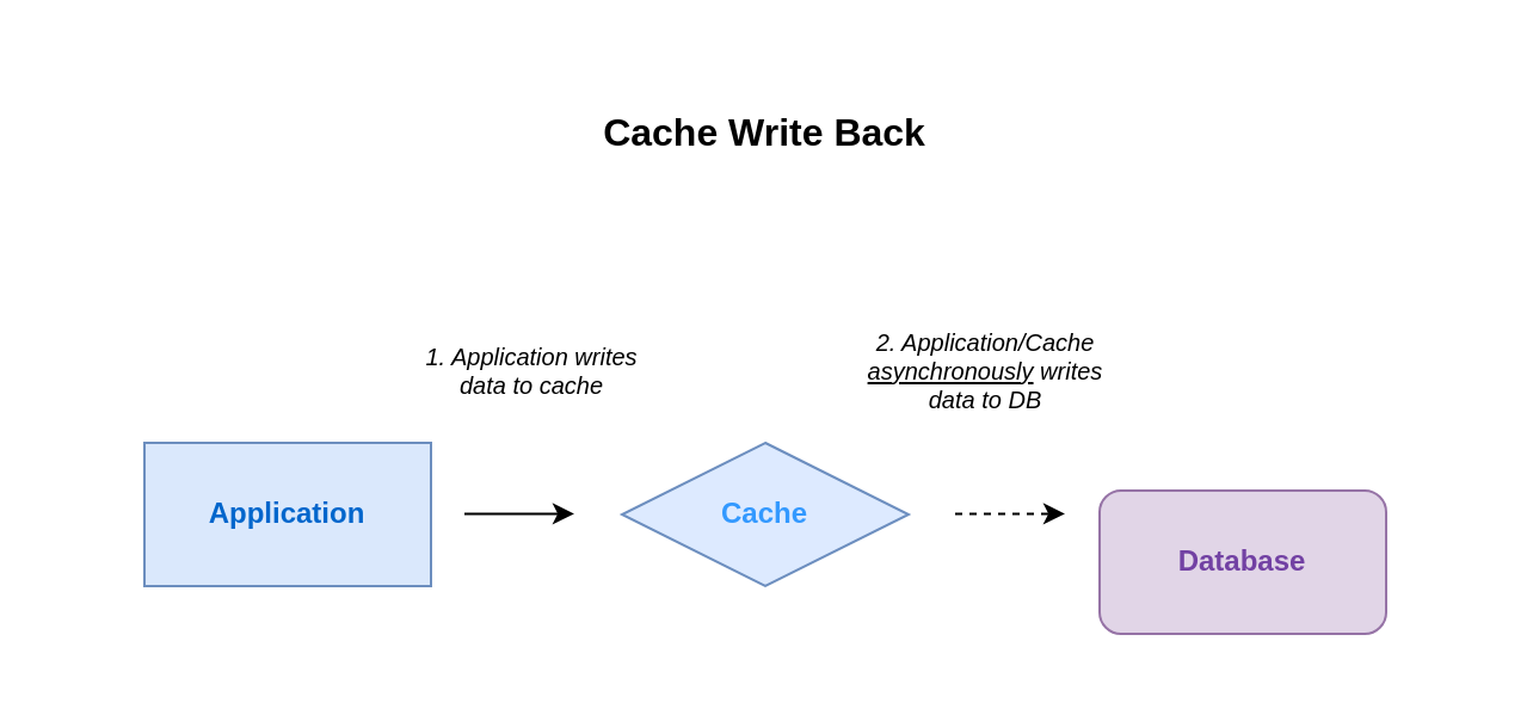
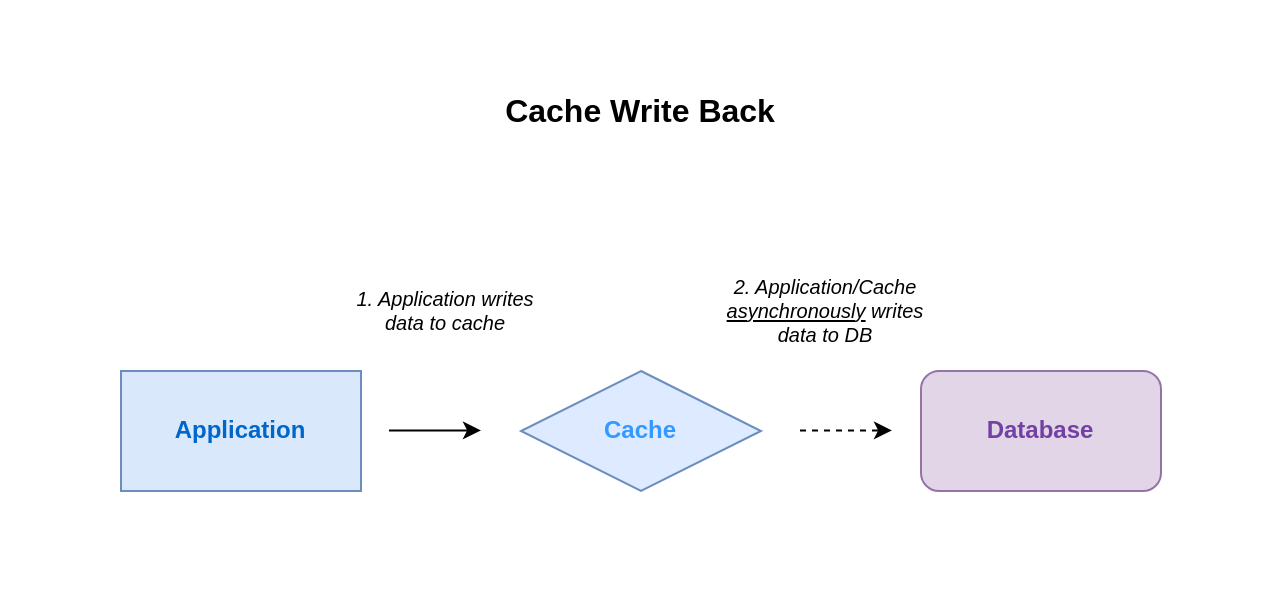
- <mxCell id="5" value="&lt;b&gt;Database&lt;/b&gt;" style="rounded=1;whiteSpace=wrap;html=1;fillColor=#e1d5e7;strokeColor=#9673a6;fontColor=#7241A3;" parent="1" vertex="1"><mxGeometry x="460" y="205" width="120" height="60" as="geometry" /></mxCell>
+ <mxCell id="5" value="&lt;b&gt;Database&lt;/b&gt;" style="rounded=1;whiteSpace=wrap;html=1;fillColor=#e1d5e7;strokeColor=#9673a6;fontColor=#7241A3;" parent="1" vertex="1"><mxGeometry x="460" y="185" width="120" height="60" as="geometry" /></mxCell>
